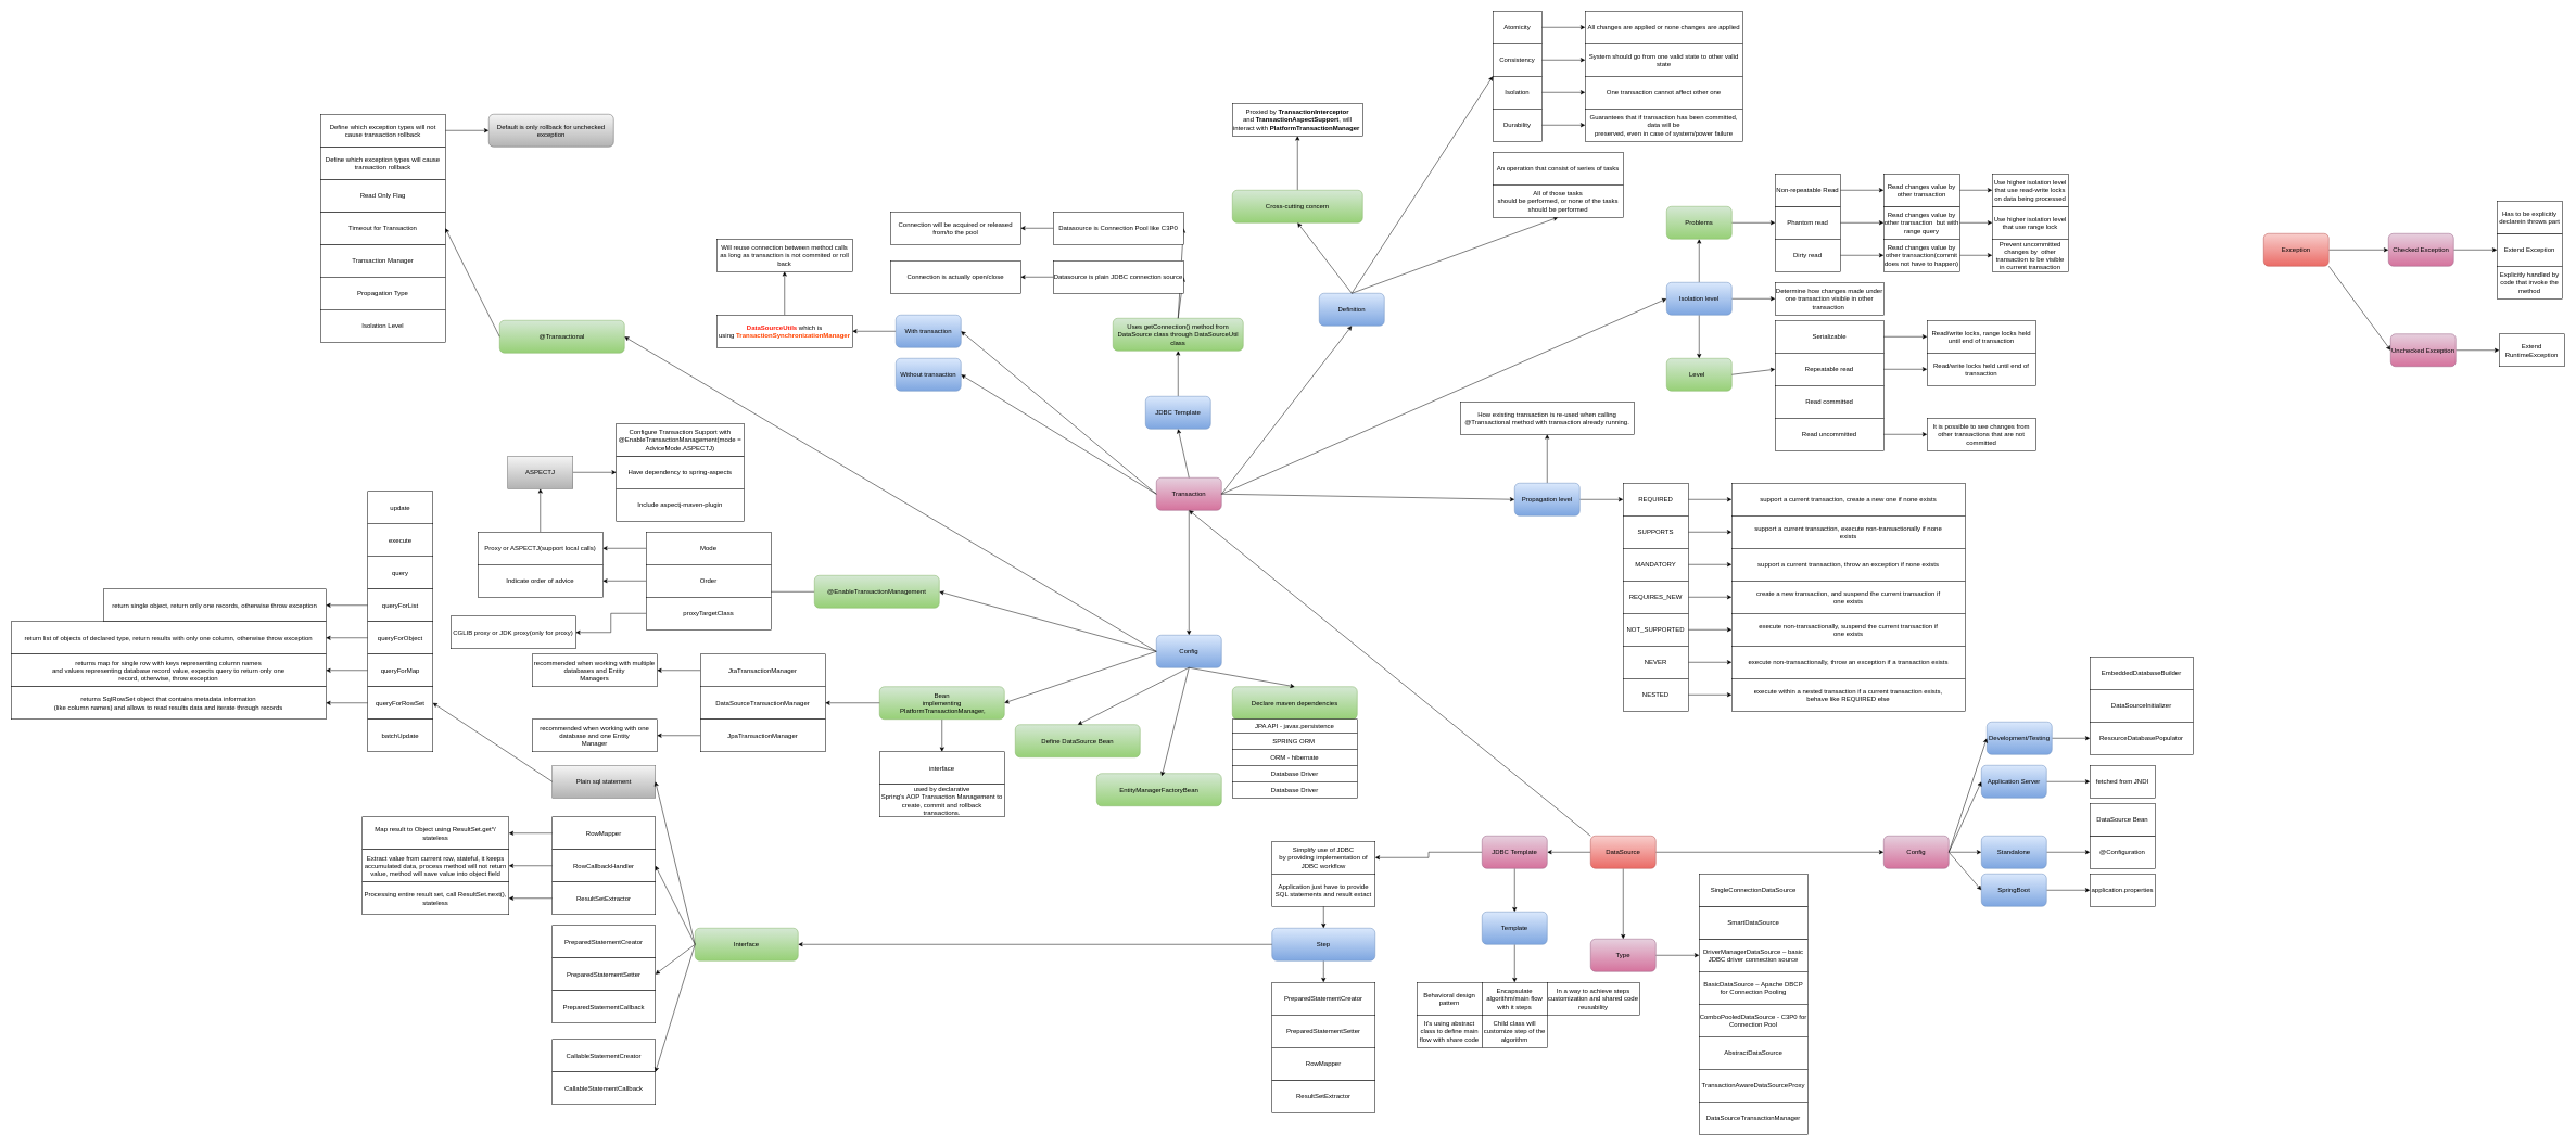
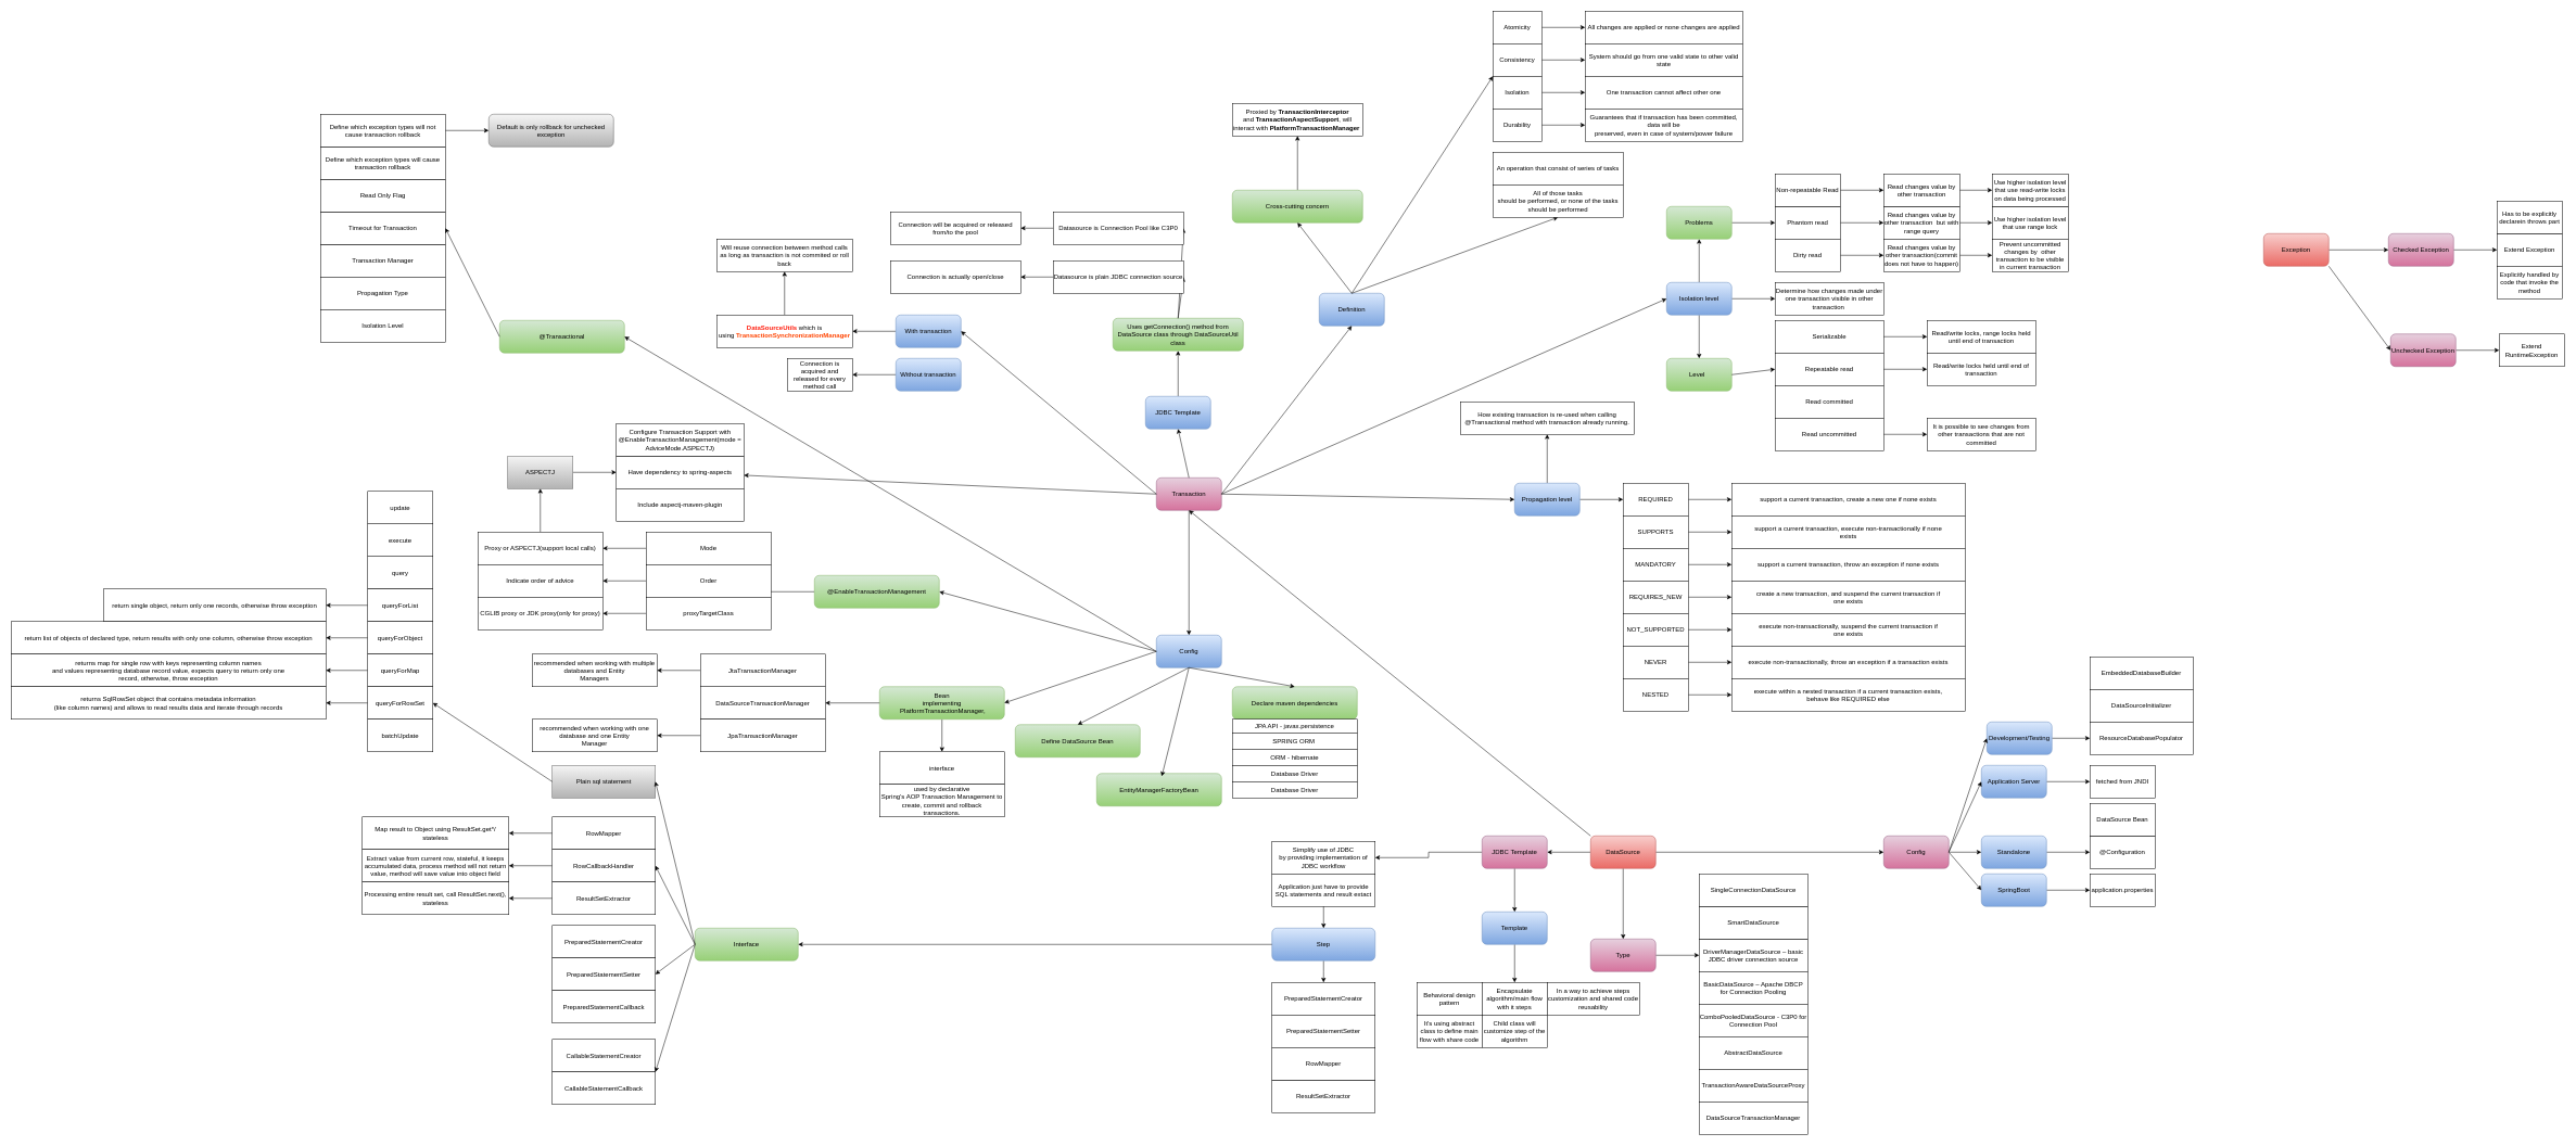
+ <mxCell id="95" value="&lt;div&gt;Connection is acquired and&lt;/div&gt;&lt;div&gt;released for every method call&lt;/div&gt;" style="whiteSpace=wrap;html=1;rounded=0;" vertex="1" parent="1"><mxGeometry x="1450" y="660" width="120" height="60" as="geometry" /></mxCell>
+ <mxCell id="93" value="" style="edgeStyle=orthogonalEdgeStyle;rounded=0;orthogonalLoop=1;jettySize=auto;html=1;exitX=0;exitY=0.5;exitDx=0;exitDy=0;entryX=1;entryY=0.5;entryDx=0;entryDy=0;" edge="1" parent="1" source="94" target="95"><mxGeometry relative="1" as="geometry"><mxPoint x="1440" y="690" as="sourcePoint" /><mxPoint x="1360" y="690" as="targetPoint" /></mxGeometry></mxCell>
- <mxCell id="154" value="" style="endArrow=classic;html=1;exitX=0;exitY=0.5;exitDx=0;exitDy=0;entryX=1;entryY=0.5;entryDx=0;entryDy=0;" edge="1" parent="1" source="91" target="94"><mxGeometry width="50" height="50" relative="1" as="geometry"><mxPoint x="2520" y="1270" as="sourcePoint" /><mxPoint x="2570" y="1220" as="targetPoint" /></mxGeometry></mxCell>
+ <mxCell id="154" value="" style="endArrow=classic;html=1;exitX=0;exitY=0.5;exitDx=0;exitDy=0;" edge="1" parent="1" source="91" target="255"><mxGeometry width="50" height="50" relative="1" as="geometry"><mxPoint x="2520" y="1270" as="sourcePoint" /><mxPoint x="2570" y="1220" as="targetPoint" /></mxGeometry></mxCell>
- <mxCell id="225" value="CGLIB proxy or JDK proxy(only for proxy)" style="whiteSpace=wrap;html=1;rounded=0;" vertex="1" parent="1"><mxGeometry x="830" y="1135" width="230" height="60" as="geometry" /></mxCell>
+ <mxCell id="225" value="CGLIB proxy or JDK proxy(only for proxy)" style="whiteSpace=wrap;html=1;rounded=0;" vertex="1" parent="1"><mxGeometry x="880" y="1100" width="230" height="60" as="geometry" /></mxCell>
